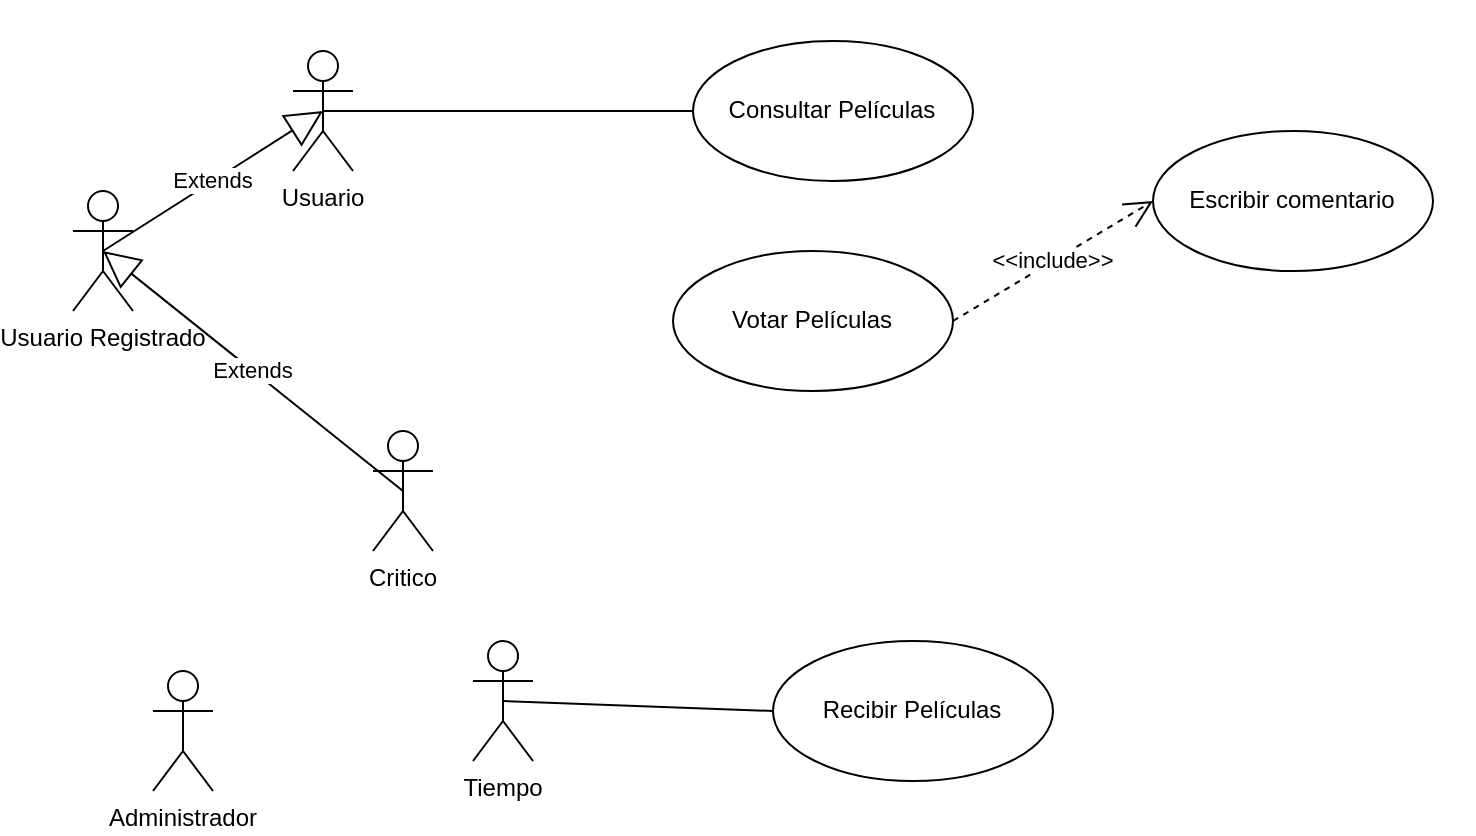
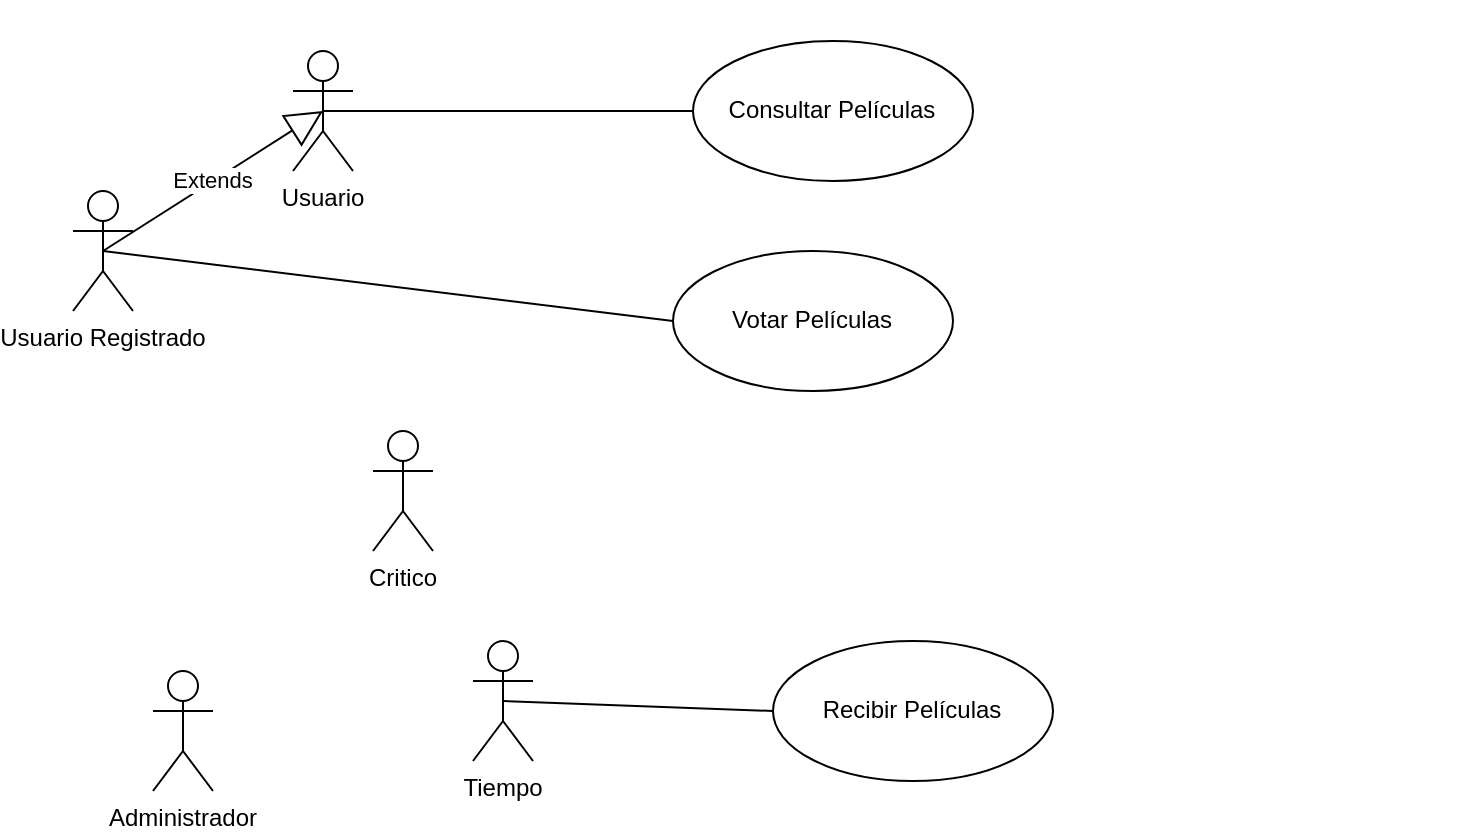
- <mxCell id="11" value="Escribir comentario" style="ellipse;whiteSpace=wrap;html=1;" vertex="1" parent="1"><mxGeometry x="560" y="65" width="140" height="70" as="geometry" /></mxCell>
- <mxCell id="12" value="&amp;lt;&amp;lt;include&amp;gt;&amp;gt;" style="endArrow=open;endSize=12;dashed=1;html=1;rounded=0;exitX=1;exitY=0.5;exitDx=0;exitDy=0;entryX=0;entryY=0.5;entryDx=0;entryDy=0;" edge="1" parent="1" source="9" target="11"><mxGeometry width="160" relative="1" as="geometry"><mxPoint x="480" y="205" as="sourcePoint" /><mxPoint x="640" y="205" as="targetPoint" /><Array as="points" /></mxGeometry></mxCell>
+ <mxCell id="10" value="" style="endArrow=none;html=1;rounded=0;exitX=0.5;exitY=0.5;exitDx=0;exitDy=0;exitPerimeter=0;entryX=0;entryY=0.5;entryDx=0;entryDy=0;" edge="1" parent="1" source="3" target="9"><mxGeometry width="50" height="50" relative="1" as="geometry"><mxPoint x="250" y="125" as="sourcePoint" /><mxPoint x="330" y="135" as="targetPoint" /></mxGeometry></mxCell>
- <mxCell id="13" value="Extends" style="endArrow=block;endSize=16;endFill=0;html=1;rounded=0;exitX=0.5;exitY=0.5;exitDx=0;exitDy=0;exitPerimeter=0;entryX=0.5;entryY=0.5;entryDx=0;entryDy=0;entryPerimeter=0;" edge="1" parent="1" source="4" target="3"><mxGeometry width="160" relative="1" as="geometry"><mxPoint x="260" y="235" as="sourcePoint" /><mxPoint x="420" y="235" as="targetPoint" /></mxGeometry></mxCell>
